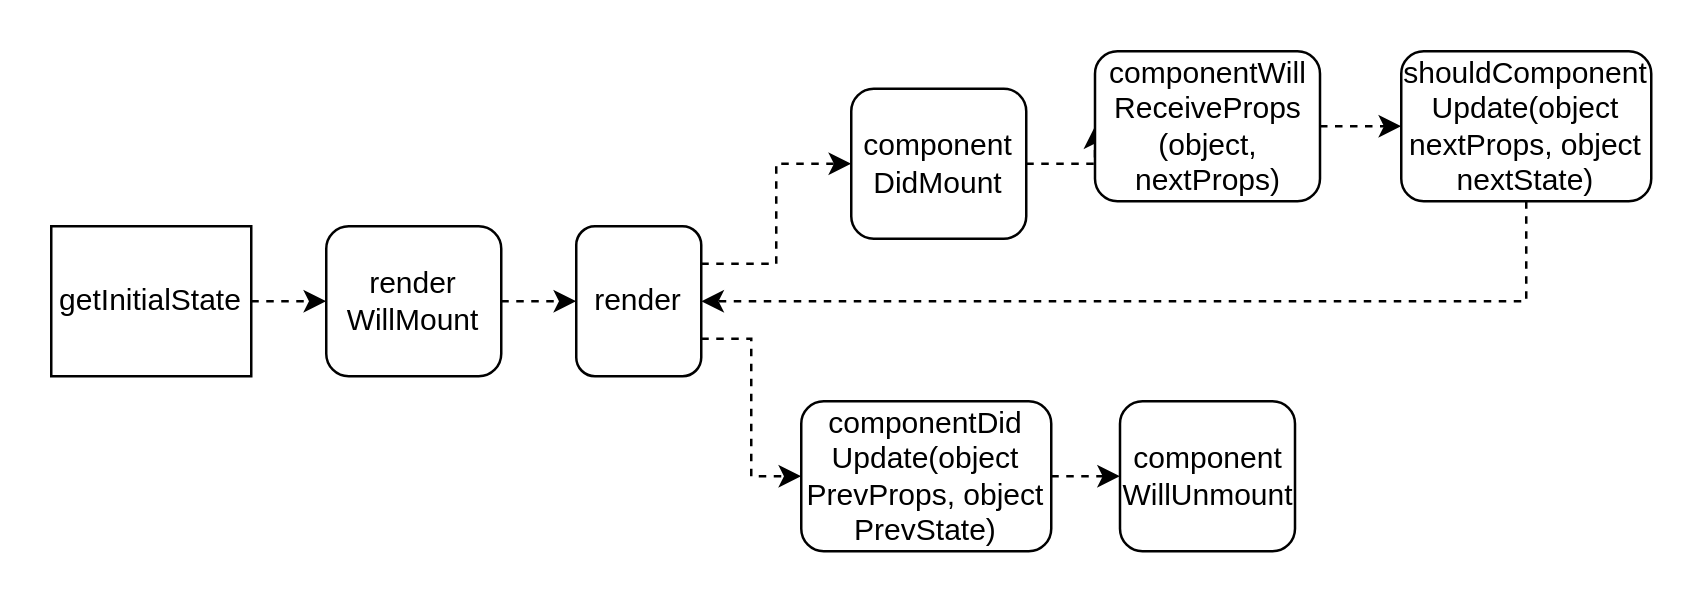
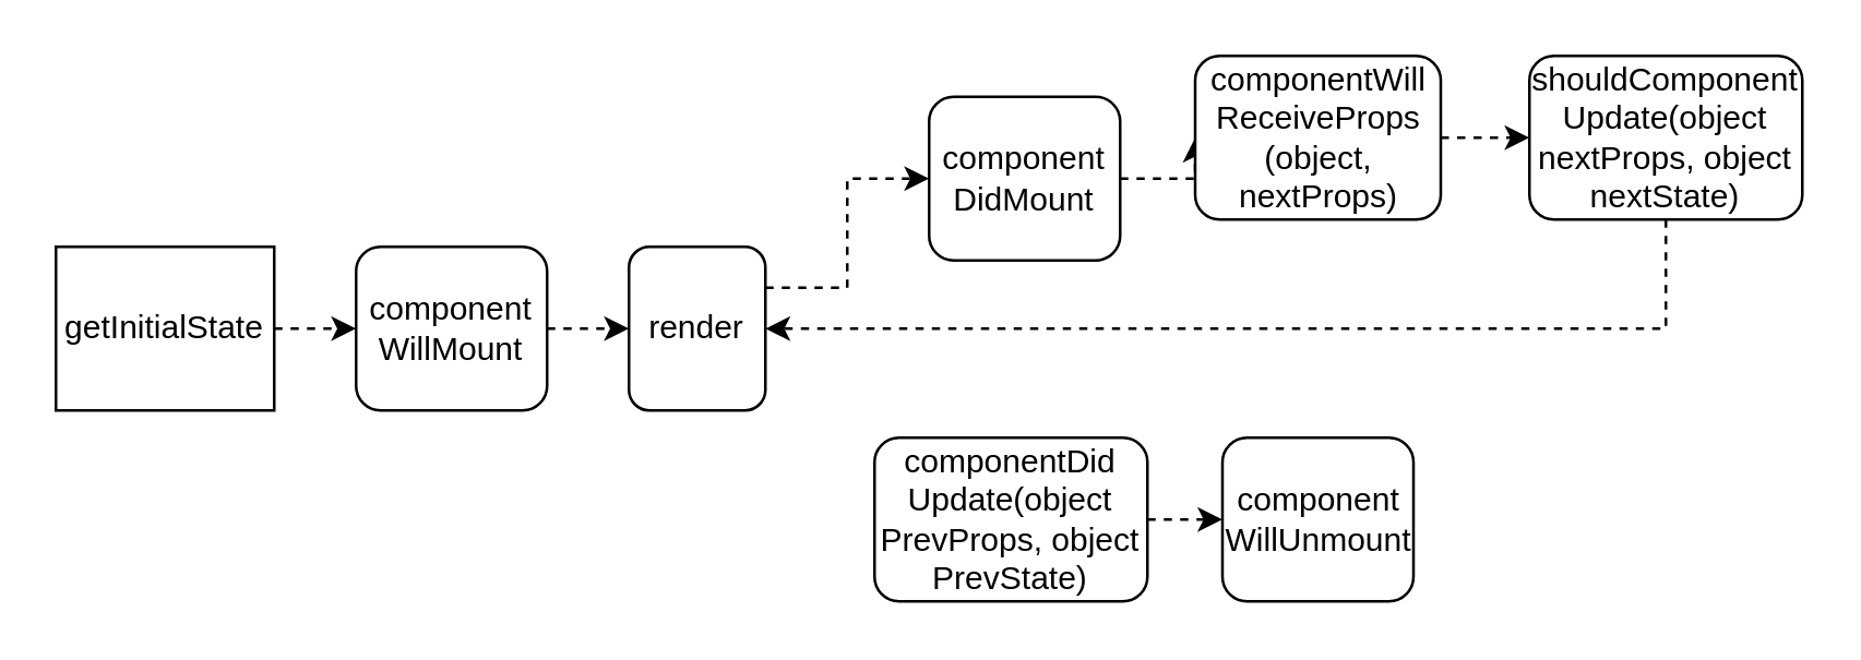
- <mxCell id="5" value="render&lt;br&gt;WillMount" style="rounded=1;whiteSpace=wrap;html=1;" vertex="1" parent="1"><mxGeometry x="130" y="90" width="70" height="60" as="geometry" /></mxCell>
+ <mxCell id="5" value="component&lt;br&gt;WillMount" style="rounded=1;whiteSpace=wrap;html=1;" vertex="1" parent="1"><mxGeometry x="130" y="90" width="70" height="60" as="geometry" /></mxCell>
- <mxCell id="7" style="edgeStyle=orthogonalEdgeStyle;rounded=0;orthogonalLoop=1;jettySize=auto;html=1;exitX=1;exitY=0.75;exitDx=0;exitDy=0;entryX=0;entryY=0.5;entryDx=0;entryDy=0;dashed=1;" edge="1" parent="1" source="8" target="16"><mxGeometry relative="1" as="geometry" /></mxCell>
